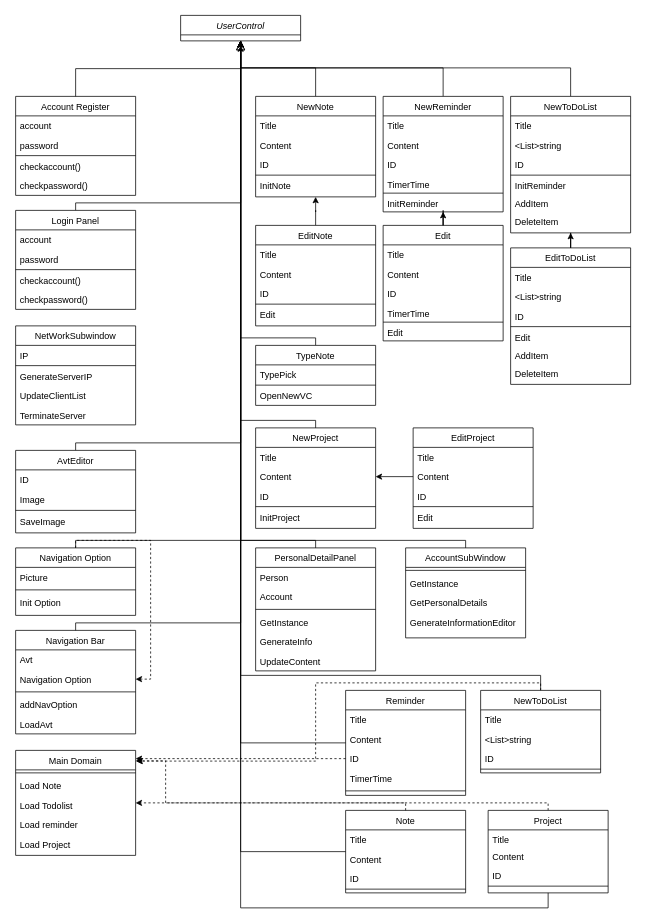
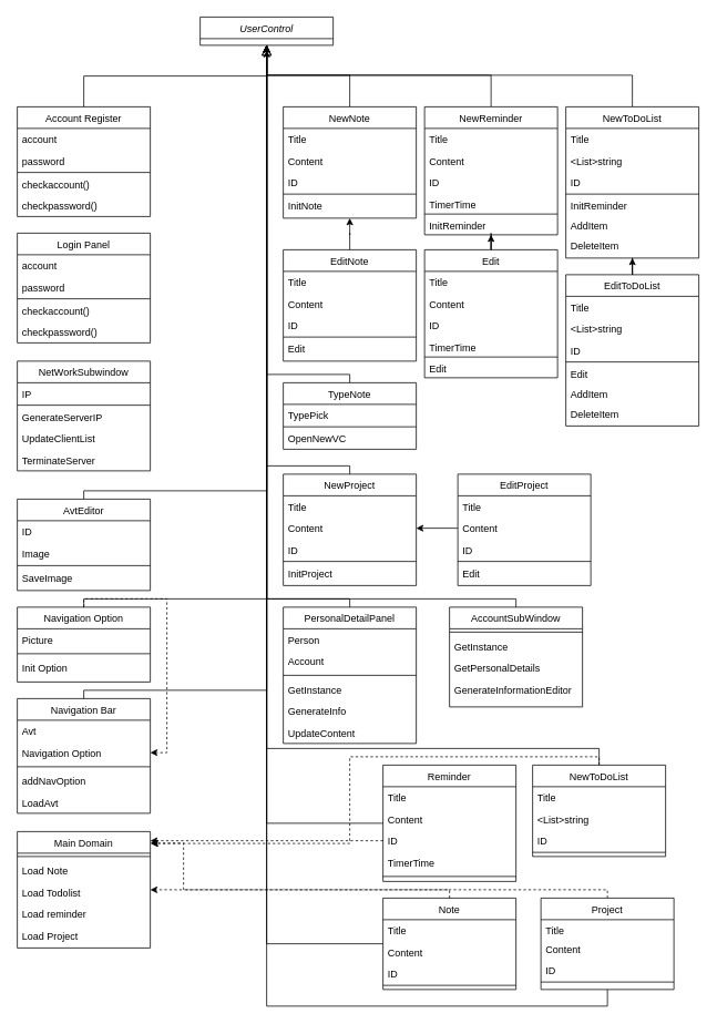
- <mxCell id="23" style="edgeStyle=orthogonalEdgeStyle;rounded=0;orthogonalLoop=1;jettySize=auto;html=1;" edge="1" parent="1" source="24" target="2"><mxGeometry relative="1" as="geometry"><Array as="points"><mxPoint x="100" y="270" /><mxPoint x="320" y="270" /></Array></mxGeometry></mxCell>
